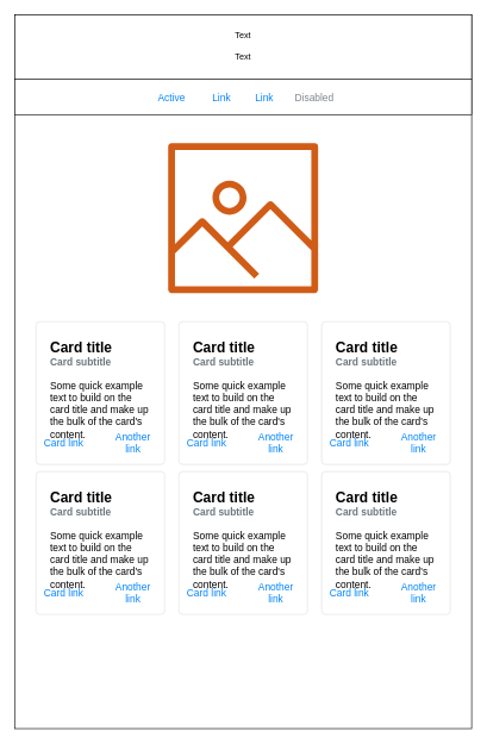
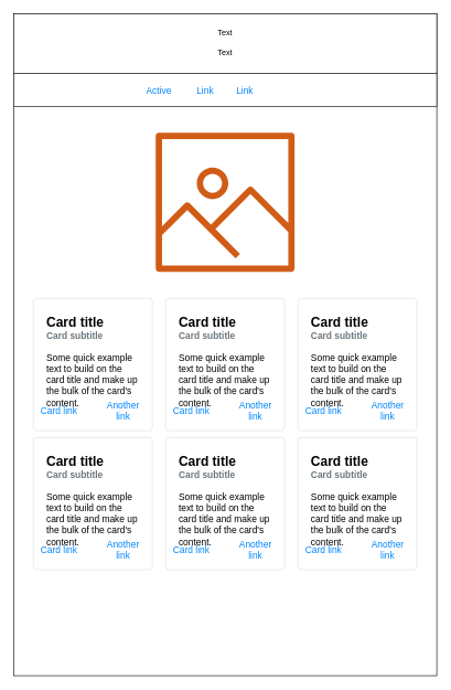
- <mxCell id="10" value="Disabled" style="fillColor=none;strokeColor=none;fontSize=14;fontColor=#7D868C;" vertex="1" parent="1"><mxGeometry x="400" y="120" width="80" height="30" as="geometry" /></mxCell>
